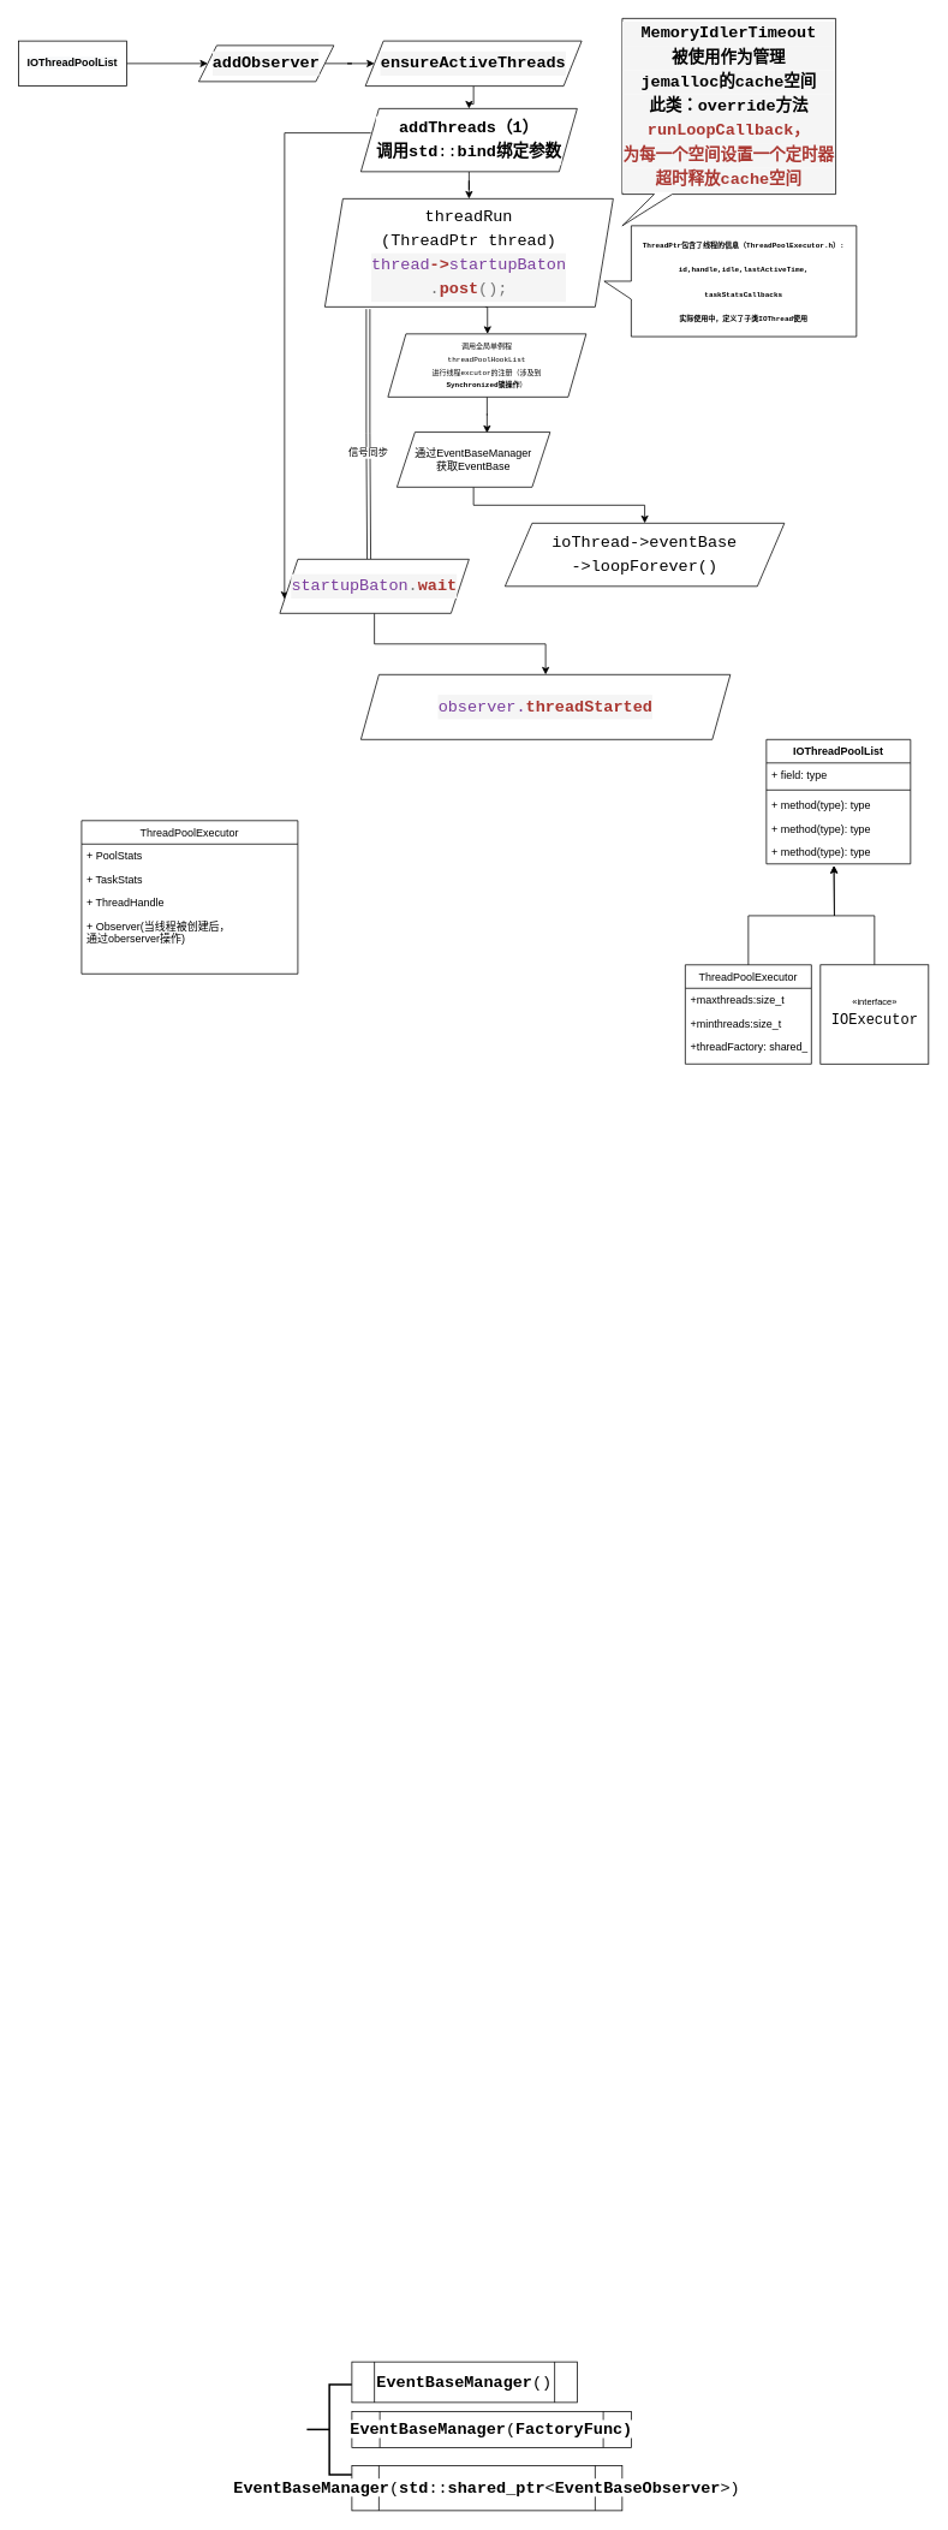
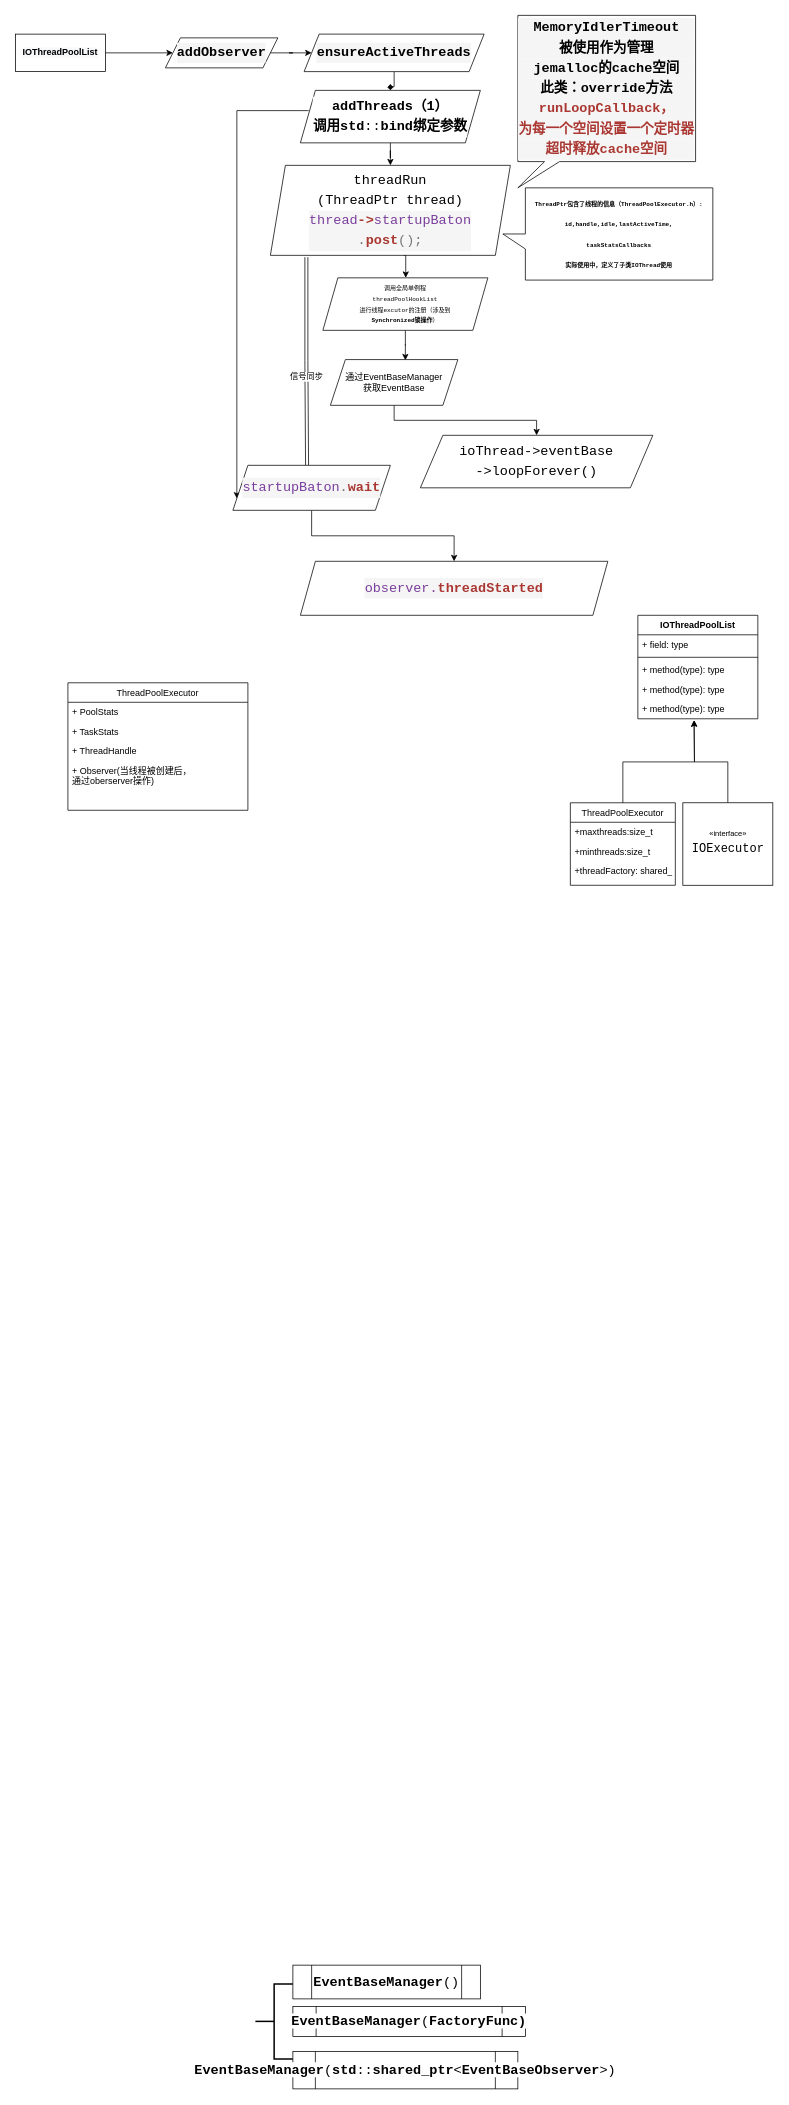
- <mxCell id="38" style="edgeStyle=orthogonalEdgeStyle;rounded=0;orthogonalLoop=1;jettySize=auto;html=1;fontColor=#000000;" edge="1" parent="1" source="39" target="42"><mxGeometry relative="1" as="geometry" /></mxCell>
+ <mxCell id="38" style="edgeStyle=orthogonalEdgeStyle;rounded=0;orthogonalLoop=1;jettySize=auto;html=1;fontColor=#000000;endArrow=diamond;" edge="1" parent="1" source="39" target="42"><mxGeometry relative="1" as="geometry" /></mxCell>
